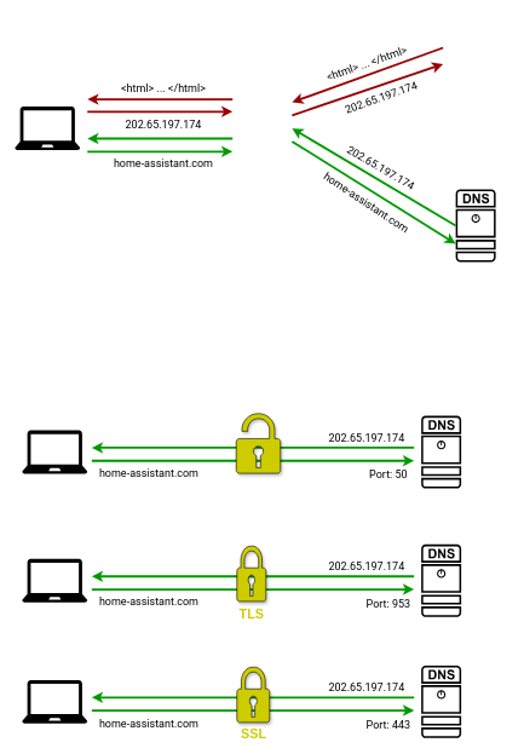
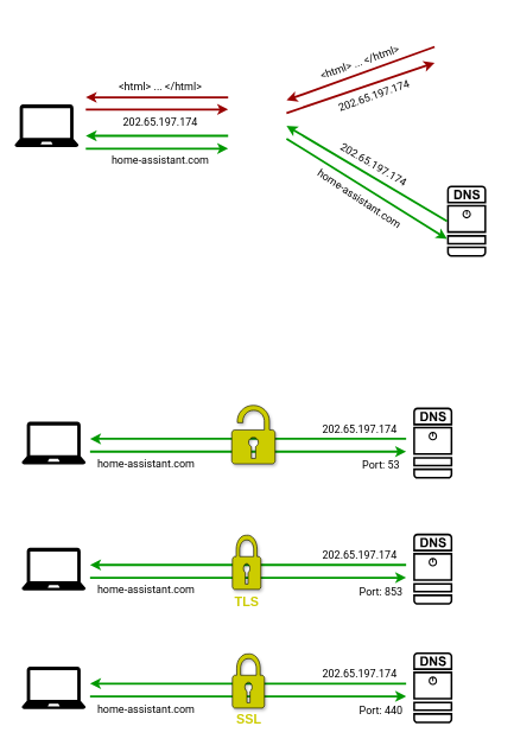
- <mxCell id="36" value="Port: 50" style="text;html=1;strokeColor=none;fillColor=none;align=center;verticalAlign=middle;whiteSpace=wrap;rounded=0;fontSize=15;fontFamily=Roboto;fontSource=https%3A%2F%2Ffonts.googleapis.com%2Fcss%3Ffamily%3DRoboto;" vertex="1" parent="1"><mxGeometry x="500" y="642" width="70" height="20" as="geometry" /></mxCell>
+ <mxCell id="36" value="Port: 53" style="text;html=1;strokeColor=none;fillColor=none;align=center;verticalAlign=middle;whiteSpace=wrap;rounded=0;fontSize=15;fontFamily=Roboto;fontSource=https%3A%2F%2Ffonts.googleapis.com%2Fcss%3Ffamily%3DRoboto;" vertex="1" parent="1"><mxGeometry x="500" y="642" width="70" height="20" as="geometry" /></mxCell>
- <mxCell id="37" value="Port: 953" style="text;html=1;strokeColor=none;fillColor=none;align=center;verticalAlign=middle;whiteSpace=wrap;rounded=0;fontSize=15;fontFamily=Roboto;fontSource=https%3A%2F%2Ffonts.googleapis.com%2Fcss%3Ffamily%3DRoboto;" vertex="1" parent="1"><mxGeometry x="500" y="820.21" width="70" height="20" as="geometry" /></mxCell>
+ <mxCell id="37" value="Port: 853" style="text;html=1;strokeColor=none;fillColor=none;align=center;verticalAlign=middle;whiteSpace=wrap;rounded=0;fontSize=15;fontFamily=Roboto;fontSource=https%3A%2F%2Ffonts.googleapis.com%2Fcss%3Ffamily%3DRoboto;" vertex="1" parent="1"><mxGeometry x="500" y="820.21" width="70" height="20" as="geometry" /></mxCell>
- <mxCell id="45" value="Port: 443" style="text;html=1;strokeColor=none;fillColor=none;align=center;verticalAlign=middle;whiteSpace=wrap;rounded=0;fontSize=15;fontFamily=Roboto;fontSource=https%3A%2F%2Ffonts.googleapis.com%2Fcss%3Ffamily%3DRoboto;" vertex="1" parent="1"><mxGeometry x="500" y="987" width="70" height="20" as="geometry" /></mxCell>
+ <mxCell id="45" value="Port: 440" style="text;html=1;strokeColor=none;fillColor=none;align=center;verticalAlign=middle;whiteSpace=wrap;rounded=0;fontSize=15;fontFamily=Roboto;fontSource=https%3A%2F%2Ffonts.googleapis.com%2Fcss%3Ffamily%3DRoboto;" vertex="1" parent="1"><mxGeometry x="500" y="987" width="70" height="20" as="geometry" /></mxCell>
